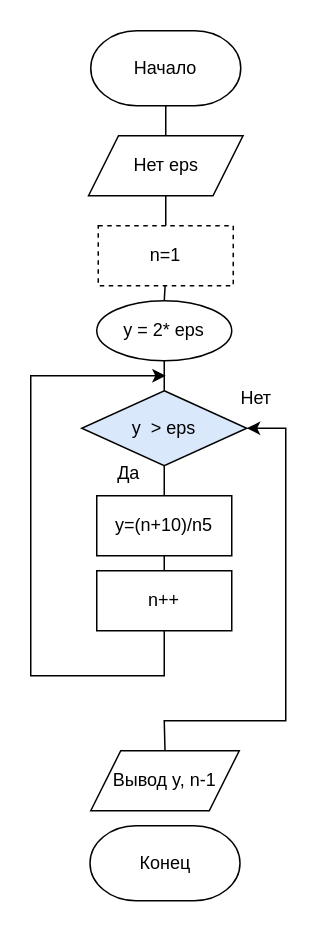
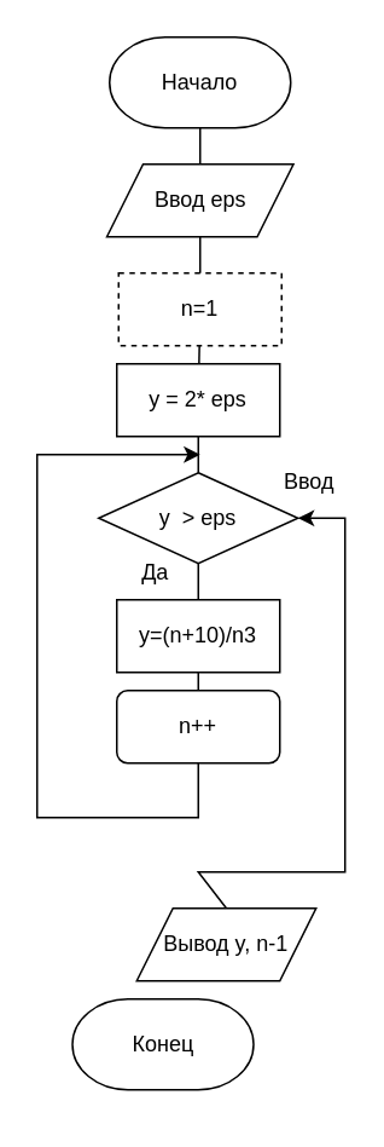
- <mxCell id="6" value="&lt;p&gt;&lt;font style=&quot;color: rgb(0, 0, 0);&quot;&gt;Нет eps&lt;/font&gt;&lt;/p&gt;" style="shape=parallelogram;perimeter=parallelogramPerimeter;whiteSpace=wrap;html=1;fixedSize=1;strokeColor=#000000;strokeWidth=1;align=center;verticalAlign=middle;fontFamily=Helvetica;fontSize=12;fontColor=default;fillColor=#FFFFFF;" vertex="1" parent="2"><mxGeometry x="38.5" y="70" width="103" height="40" as="geometry" /></mxCell>
+ <mxCell id="6" value="&lt;p&gt;&lt;font style=&quot;color: rgb(0, 0, 0);&quot;&gt;Ввод eps&lt;/font&gt;&lt;/p&gt;" style="shape=parallelogram;perimeter=parallelogramPerimeter;whiteSpace=wrap;html=1;fixedSize=1;strokeColor=#000000;strokeWidth=1;align=center;verticalAlign=middle;fontFamily=Helvetica;fontSize=12;fontColor=default;fillColor=#FFFFFF;" vertex="1" parent="2"><mxGeometry x="38.5" y="70" width="103" height="40" as="geometry" /></mxCell>
- <mxCell id="14" value="&lt;font color=&quot;#000000&quot;&gt;y = 2* eps&lt;/font&gt;" style="ellipse;whiteSpace=wrap;html=1;strokeColor=#000000;strokeWidth=1;align=center;verticalAlign=middle;fontFamily=Helvetica;fontSize=12;fontColor=default;fillColor=#FFFFFF;" vertex="1" parent="2"><mxGeometry x="44" y="180" width="90" height="40" as="geometry" /></mxCell>
+ <mxCell id="14" value="&lt;font color=&quot;#000000&quot;&gt;y = 2* eps&lt;/font&gt;" style="rounded=0;whiteSpace=wrap;html=1;strokeColor=#000000;strokeWidth=1;align=center;verticalAlign=middle;fontFamily=Helvetica;fontSize=12;fontColor=default;fillColor=#FFFFFF;" vertex="1" parent="2"><mxGeometry x="44" y="180" width="90" height="40" as="geometry" /></mxCell>
- <mxCell id="19" value="Нет" style="text;html=1;align=center;verticalAlign=middle;resizable=0;points=[];autosize=1;strokeColor=none;fillColor=none;fontFamily=Helvetica;fontSize=12;fontColor=#000000;labelBackgroundColor=none;" vertex="1" parent="2"><mxGeometry x="130" y="230" width="40" height="30" as="geometry" /></mxCell>
+ <mxCell id="19" value="Ввод" style="text;html=1;align=center;verticalAlign=middle;resizable=0;points=[];autosize=1;strokeColor=none;fillColor=none;fontFamily=Helvetica;fontSize=12;fontColor=#000000;labelBackgroundColor=none;" vertex="1" parent="2"><mxGeometry x="130" y="230" width="40" height="30" as="geometry" /></mxCell>
- <mxCell id="12" value="&lt;font style=&quot;color: rgb(0, 0, 0);&quot;&gt;y&amp;nbsp; &amp;gt; eps&lt;/font&gt;" style="rhombus;whiteSpace=wrap;html=1;strokeColor=#000000;strokeWidth=1;align=center;verticalAlign=middle;fontFamily=Helvetica;fontSize=12;fontColor=default;fillColor=#dae8fc;" vertex="1" parent="2"><mxGeometry x="34" y="240" width="110" height="50" as="geometry" /></mxCell>
+ <mxCell id="12" value="&lt;font style=&quot;color: rgb(0, 0, 0);&quot;&gt;y&amp;nbsp; &amp;gt; eps&lt;/font&gt;" style="rhombus;whiteSpace=wrap;html=1;strokeColor=#000000;strokeWidth=1;align=center;verticalAlign=middle;fontFamily=Helvetica;fontSize=12;fontColor=default;fillColor=#FFFFFF;" vertex="1" parent="2"><mxGeometry x="34" y="240" width="110" height="50" as="geometry" /></mxCell>
- <mxCell id="9" value="&lt;p style=&quot;line-height: 28px; text-align: justify; margin: 0.28cm 0.26cm 0cm 0.01cm; direction: ltr; background: transparent; color: rgb(0, 0, 0); text-indent: 1.27cm;&quot; align=&quot;left&quot; class=&quot;western&quot; lang=&quot;ru-RU&quot;&gt;&lt;/p&gt;&lt;p style=&quot;&quot;&gt;&lt;/p&gt;&lt;p&gt;&lt;/p&gt;&lt;p&gt;&lt;span style=&quot;display: inline-block; border: none; padding: 0cm;&quot;&gt;&lt;font style=&quot;color: rgb(0, 0, 0);&quot;&gt;&lt;span style=&quot;font-variant-numeric: normal; font-variant-east-asian: normal; font-variant-alternates: normal; font-variant-position: normal; font-variant-emoji: normal;&quot;&gt;y=(n+10)/&lt;/span&gt;&lt;span style=&quot;font-variant-numeric: normal; font-variant-east-asian: normal; font-variant-alternates: normal; font-variant-position: normal; font-variant-emoji: normal;&quot;&gt;&lt;span lang=&quot;en-US&quot;&gt;n&lt;/span&gt;&lt;/span&gt;&lt;span style=&quot;font-variant-numeric: normal; font-variant-east-asian: normal; font-variant-alternates: normal; font-variant-position: normal; font-variant-emoji: normal;&quot;&gt;5&lt;/span&gt;&lt;/font&gt;&lt;/span&gt;&lt;/p&gt;&lt;p&gt;&lt;/p&gt;&lt;p&gt;&lt;/p&gt;&lt;p&gt;&lt;/p&gt;" style="rounded=0;whiteSpace=wrap;html=1;strokeColor=#000000;strokeWidth=1;align=center;verticalAlign=middle;fontFamily=Helvetica;fontSize=12;fontColor=default;fillColor=#FFFFFF;" vertex="1" parent="2"><mxGeometry x="44" y="310" width="90" height="40" as="geometry" /></mxCell>
+ <mxCell id="9" value="&lt;p style=&quot;line-height: 28px; text-align: justify; margin: 0.28cm 0.26cm 0cm 0.01cm; direction: ltr; background: transparent; color: rgb(0, 0, 0); text-indent: 1.27cm;&quot; align=&quot;left&quot; class=&quot;western&quot; lang=&quot;ru-RU&quot;&gt;&lt;/p&gt;&lt;p style=&quot;&quot;&gt;&lt;/p&gt;&lt;p&gt;&lt;/p&gt;&lt;p&gt;&lt;span style=&quot;display: inline-block; border: none; padding: 0cm;&quot;&gt;&lt;font style=&quot;color: rgb(0, 0, 0);&quot;&gt;&lt;span style=&quot;font-variant-numeric: normal; font-variant-east-asian: normal; font-variant-alternates: normal; font-variant-position: normal; font-variant-emoji: normal;&quot;&gt;y=(n+10)/&lt;/span&gt;&lt;span style=&quot;font-variant-numeric: normal; font-variant-east-asian: normal; font-variant-alternates: normal; font-variant-position: normal; font-variant-emoji: normal;&quot;&gt;&lt;span lang=&quot;en-US&quot;&gt;n&lt;/span&gt;&lt;/span&gt;&lt;span style=&quot;font-variant-numeric: normal; font-variant-east-asian: normal; font-variant-alternates: normal; font-variant-position: normal; font-variant-emoji: normal;&quot;&gt;3&lt;/span&gt;&lt;/font&gt;&lt;/span&gt;&lt;/p&gt;&lt;p&gt;&lt;/p&gt;&lt;p&gt;&lt;/p&gt;&lt;p&gt;&lt;/p&gt;" style="rounded=0;whiteSpace=wrap;html=1;strokeColor=#000000;strokeWidth=1;align=center;verticalAlign=middle;fontFamily=Helvetica;fontSize=12;fontColor=default;fillColor=#FFFFFF;" vertex="1" parent="2"><mxGeometry x="44" y="310" width="90" height="40" as="geometry" /></mxCell>
- <mxCell id="10" value="&lt;p style=&quot;line-height: 28px; text-align: justify; margin: 0.28cm 0.26cm 0cm 0.01cm; direction: ltr; background: transparent; color: rgb(0, 0, 0); text-indent: 1.27cm;&quot; align=&quot;left&quot; class=&quot;western&quot; lang=&quot;ru-RU&quot;&gt;&lt;/p&gt;&lt;p style=&quot;&quot;&gt;&lt;/p&gt;&lt;p&gt;&lt;/p&gt;&lt;p&gt;&lt;font color=&quot;#000000&quot;&gt;n++&lt;/font&gt;&lt;/p&gt;&lt;p&gt;&lt;/p&gt;&lt;p&gt;&lt;/p&gt;&lt;p&gt;&lt;/p&gt;" style="rounded=0;whiteSpace=wrap;html=1;strokeColor=#000000;strokeWidth=1;align=center;verticalAlign=middle;fontFamily=Helvetica;fontSize=12;fontColor=default;fillColor=#FFFFFF;" vertex="1" parent="2"><mxGeometry x="44" y="360" width="90" height="40" as="geometry" /></mxCell>
+ <mxCell id="10" value="&lt;p style=&quot;line-height: 28px; text-align: justify; margin: 0.28cm 0.26cm 0cm 0.01cm; direction: ltr; background: transparent; color: rgb(0, 0, 0); text-indent: 1.27cm;&quot; align=&quot;left&quot; class=&quot;western&quot; lang=&quot;ru-RU&quot;&gt;&lt;/p&gt;&lt;p style=&quot;&quot;&gt;&lt;/p&gt;&lt;p&gt;&lt;/p&gt;&lt;p&gt;&lt;font color=&quot;#000000&quot;&gt;n++&lt;/font&gt;&lt;/p&gt;&lt;p&gt;&lt;/p&gt;&lt;p&gt;&lt;/p&gt;&lt;p&gt;&lt;/p&gt;" style="whiteSpace=wrap;html=1;strokeColor=#000000;strokeWidth=1;align=center;verticalAlign=middle;fontFamily=Helvetica;fontSize=12;fontColor=default;fillColor=#FFFFFF;rounded=1;" vertex="1" parent="2"><mxGeometry x="44" y="360" width="90" height="40" as="geometry" /></mxCell>
- <mxCell id="15" value="&lt;p&gt;&lt;font color=&quot;#000000&quot;&gt;Вывод y,&amp;nbsp;&lt;/font&gt;&lt;span style=&quot;color: rgb(0, 0, 0); background-color: transparent;&quot;&gt;n-1&lt;/span&gt;&lt;/p&gt;" style="shape=parallelogram;perimeter=parallelogramPerimeter;whiteSpace=wrap;html=1;fixedSize=1;strokeColor=#000000;strokeWidth=1;align=center;verticalAlign=middle;fontFamily=Helvetica;fontSize=12;fontColor=default;fillColor=#FFFFFF;" vertex="1" parent="2"><mxGeometry x="40" y="480" width="99" height="40" as="geometry" /></mxCell>
+ <mxCell id="15" value="&lt;p&gt;&lt;font color=&quot;#000000&quot;&gt;Вывод y,&amp;nbsp;&lt;/font&gt;&lt;span style=&quot;color: rgb(0, 0, 0); background-color: transparent;&quot;&gt;n-1&lt;/span&gt;&lt;/p&gt;" style="shape=parallelogram;perimeter=parallelogramPerimeter;whiteSpace=wrap;html=1;fixedSize=1;strokeColor=#000000;strokeWidth=1;align=center;verticalAlign=middle;fontFamily=Helvetica;fontSize=12;fontColor=default;fillColor=#FFFFFF;" vertex="1" parent="2"><mxGeometry x="55" y="480" width="99" height="40" as="geometry" /></mxCell>
- <mxCell id="21" value="&lt;font style=&quot;color: rgb(0, 0, 0);&quot;&gt;Конец&lt;/font&gt;" style="strokeWidth=1;html=1;shape=mxgraph.flowchart.terminator;whiteSpace=wrap;fillColor=#FFFFFF;strokeColor=#000000;" vertex="1" parent="2"><mxGeometry x="39.5" y="530" width="100" height="50" as="geometry" /></mxCell>
+ <mxCell id="21" value="&lt;font style=&quot;color: rgb(0, 0, 0);&quot;&gt;Конец&lt;/font&gt;" style="strokeWidth=1;html=1;shape=mxgraph.flowchart.terminator;whiteSpace=wrap;fillColor=#FFFFFF;strokeColor=#000000;" vertex="1" parent="2"><mxGeometry x="19.5" y="530" width="100" height="50" as="geometry" /></mxCell>
